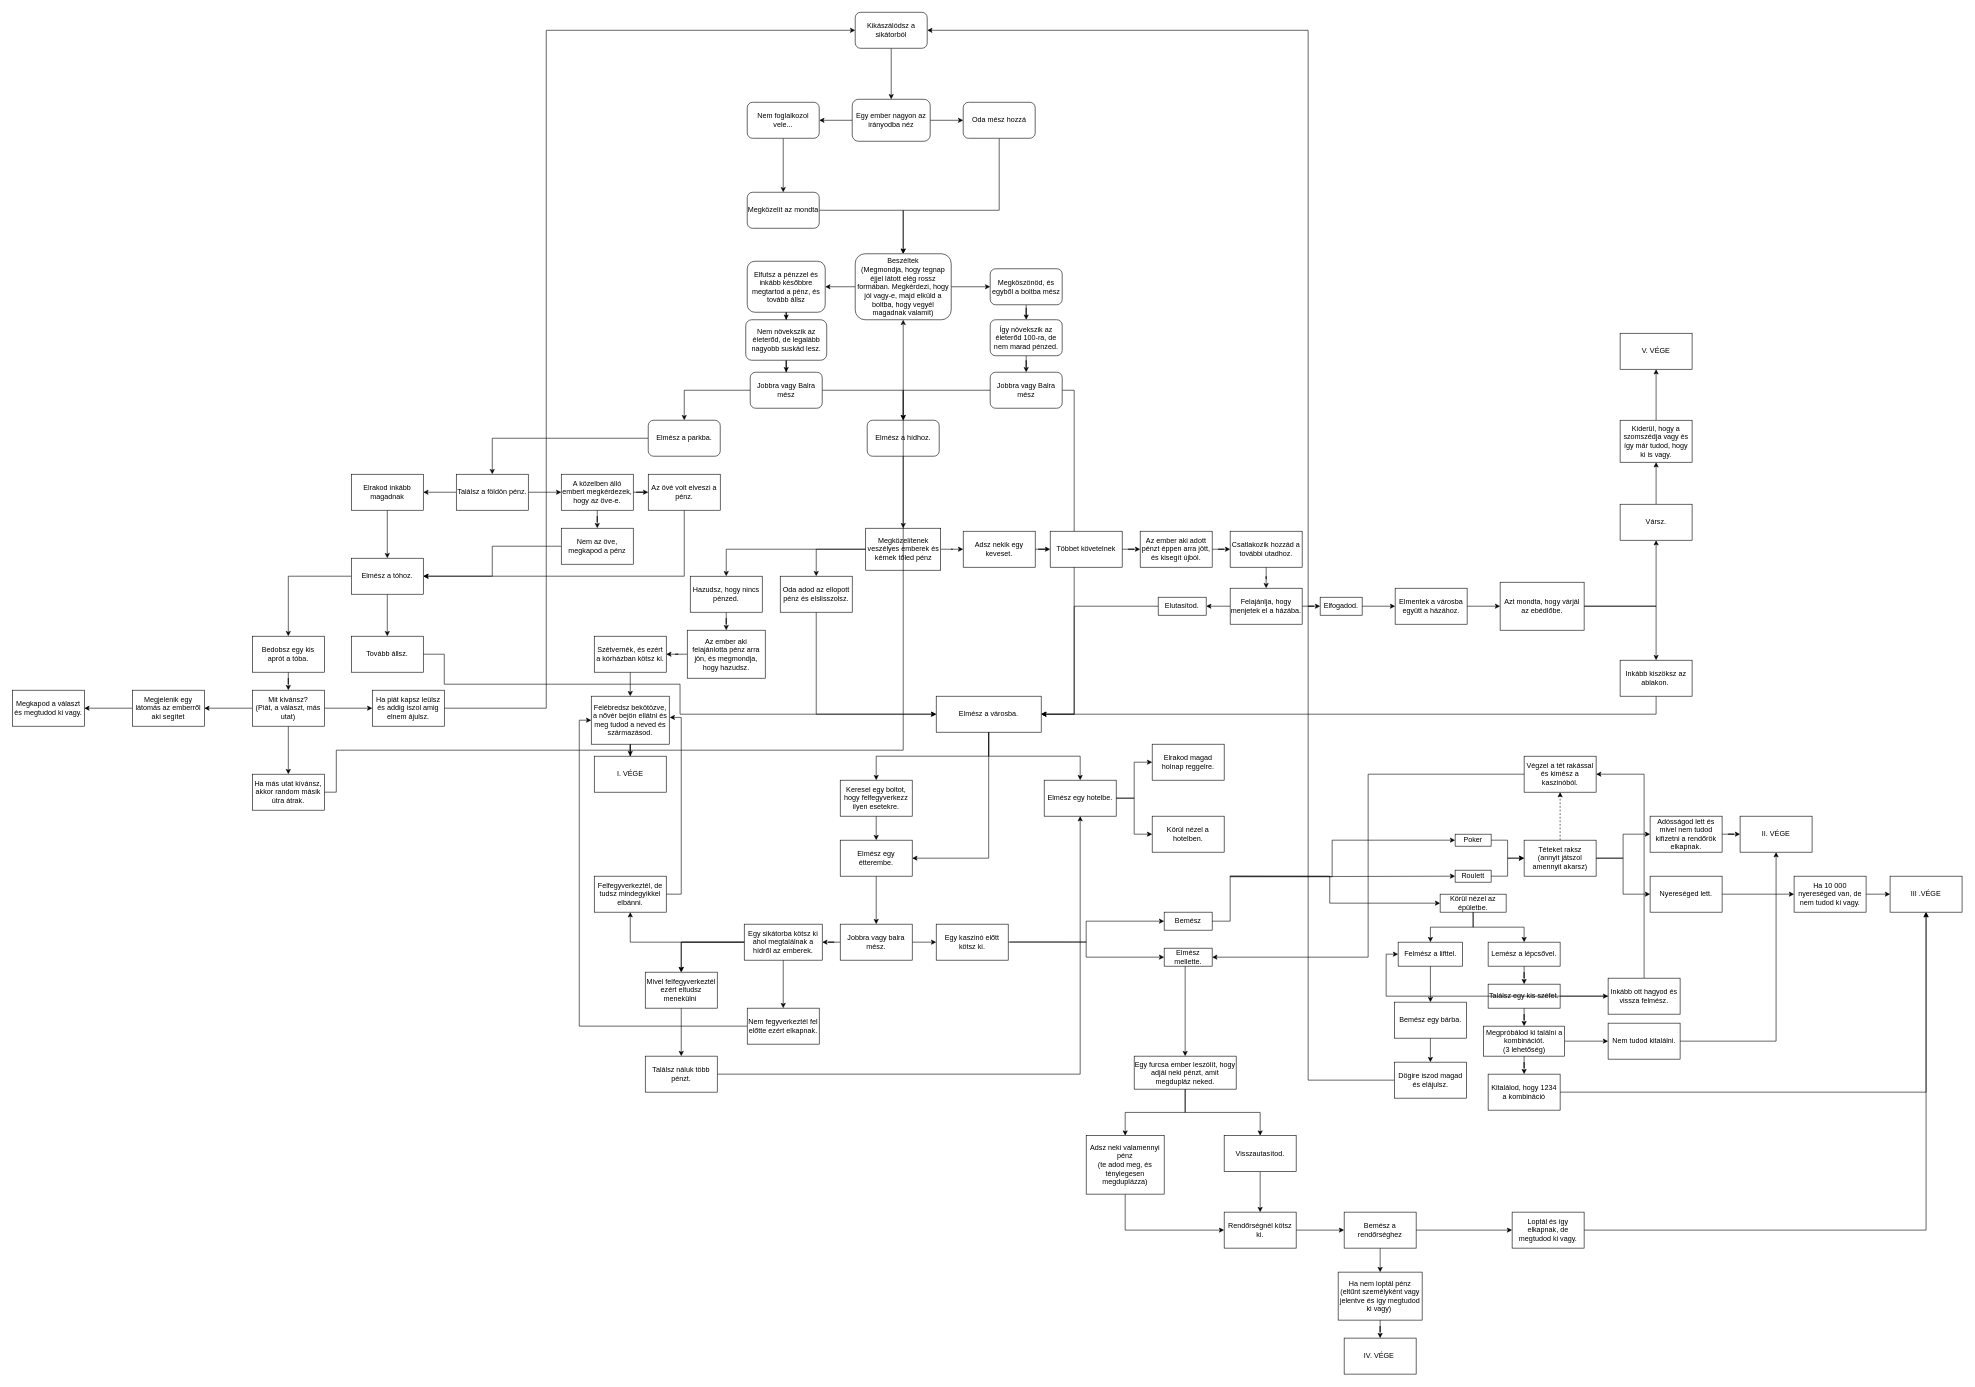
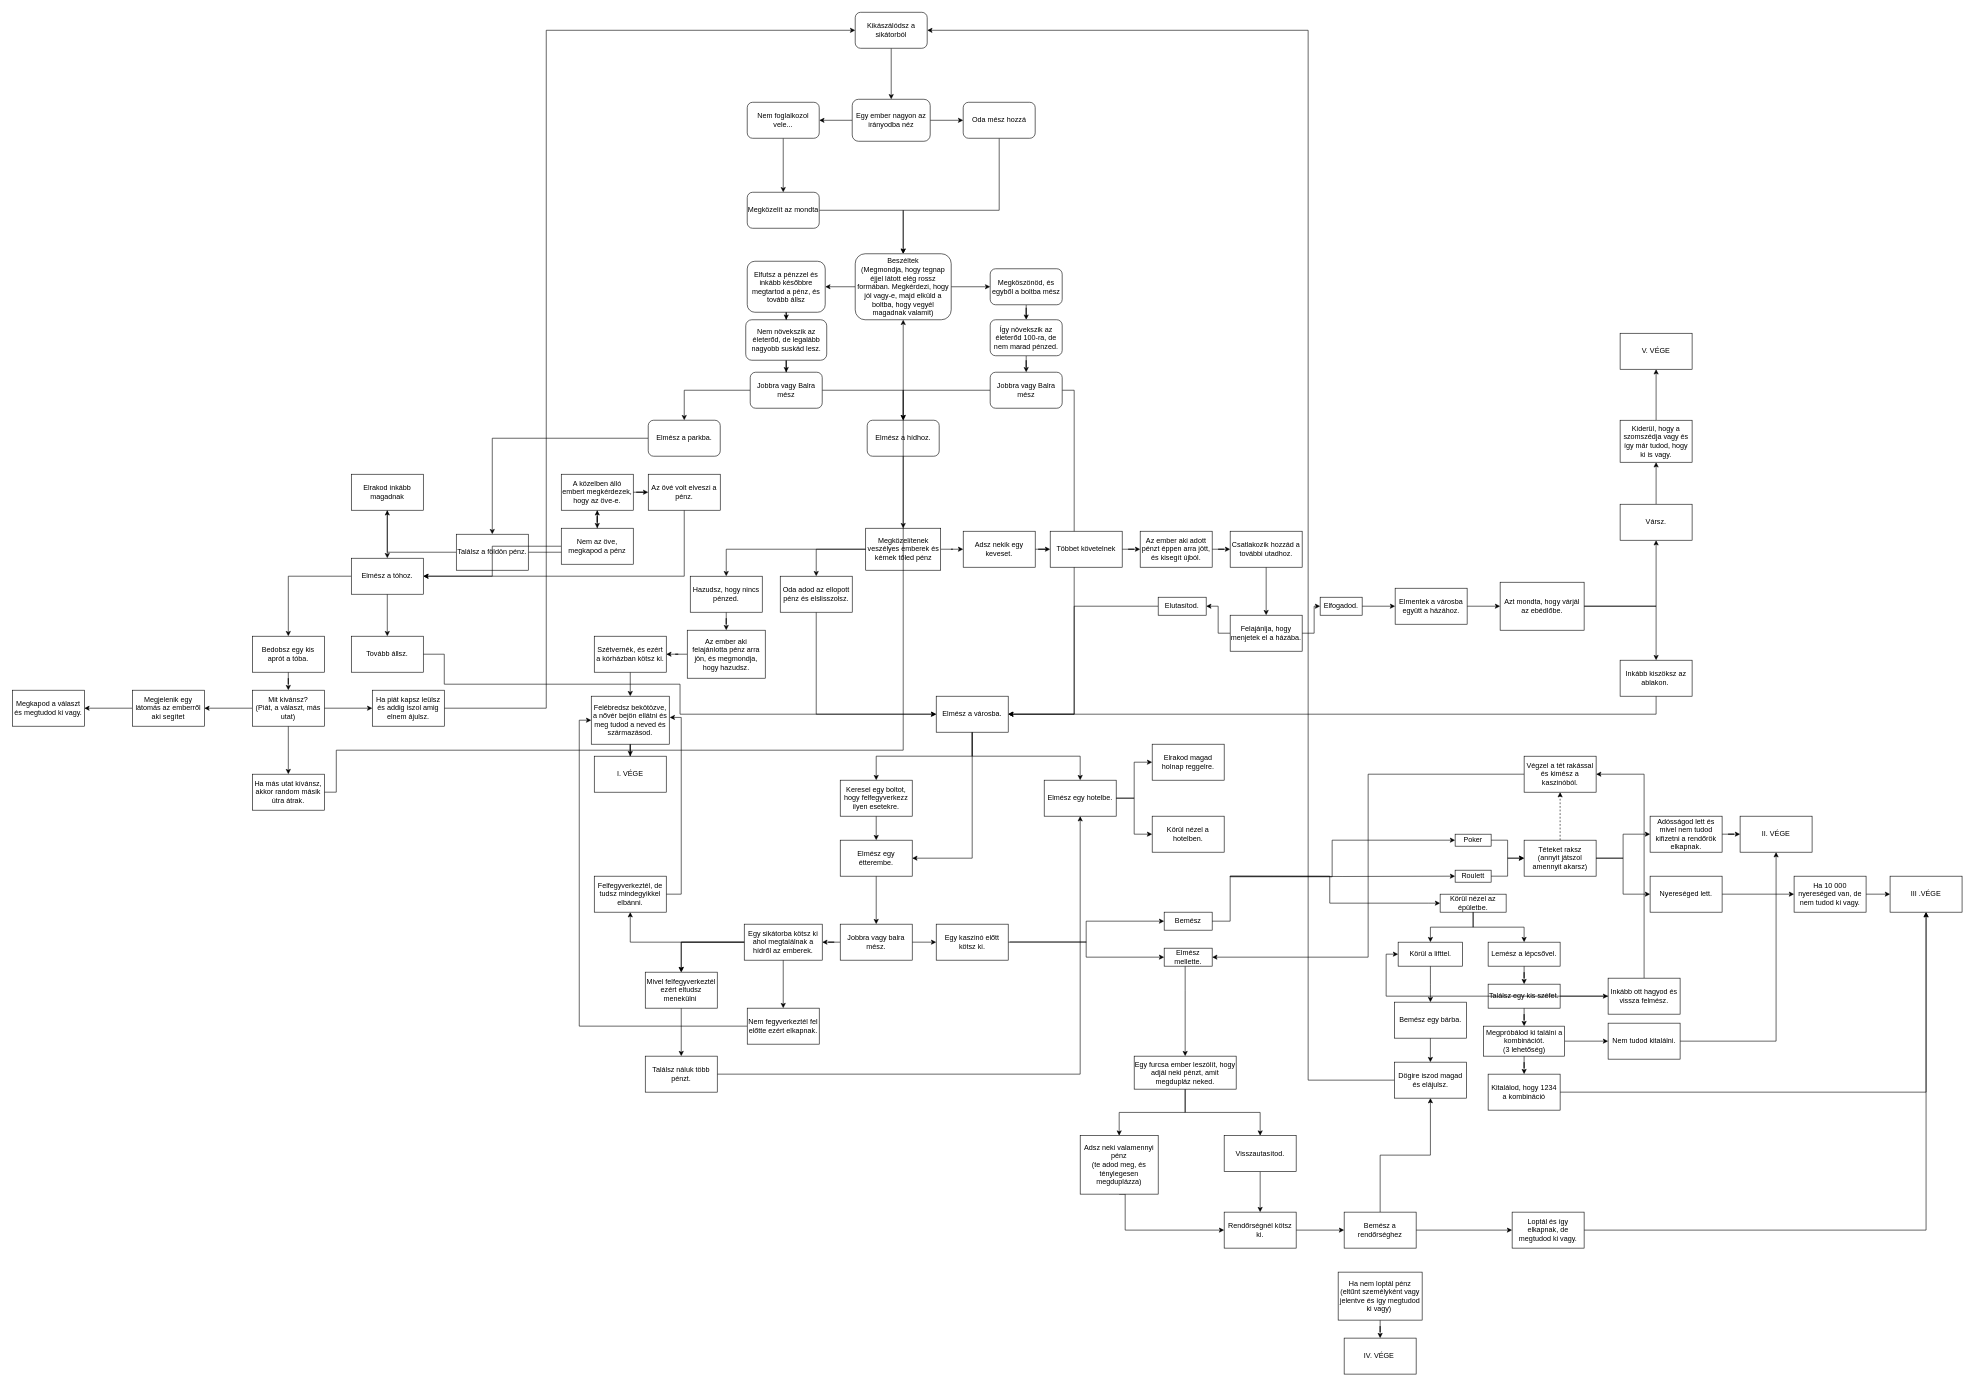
- <mxCell id="30" value="Találsz a földön pénz." style="rounded=0;whiteSpace=wrap;html=1;" parent="1" vertex="1"><mxGeometry x="760" y="790" width="120" height="60" as="geometry" /></mxCell>
+ <mxCell id="30" value="Találsz a földön pénz." style="rounded=0;whiteSpace=wrap;html=1;" parent="1" vertex="1"><mxGeometry x="760" y="890" width="120" height="60" as="geometry" /></mxCell>
- <mxCell id="71" value="Felajánlja, hogy menjetek el a házába." style="whiteSpace=wrap;html=1;" parent="1" vertex="1"><mxGeometry x="2050" y="980" width="120" height="60" as="geometry" /></mxCell>
+ <mxCell id="71" value="Felajánlja, hogy menjetek el a házába." style="whiteSpace=wrap;html=1;" parent="1" vertex="1"><mxGeometry x="2050" y="1025" width="120" height="60" as="geometry" /></mxCell>
- <mxCell id="62" value="Elmész a városba." style="whiteSpace=wrap;html=1;" parent="1" vertex="1"><mxGeometry x="1560" y="1160" width="175" height="60" as="geometry" /></mxCell>
+ <mxCell id="62" value="Elmész a városba." style="whiteSpace=wrap;html=1;" parent="1" vertex="1"><mxGeometry x="1560" y="1160" width="120" height="60" as="geometry" /></mxCell>
- <mxCell id="139" value="Felmész a lifttel." style="whiteSpace=wrap;html=1;" parent="1" vertex="1"><mxGeometry x="2330" y="1570" width="107.5" height="40" as="geometry" /></mxCell>
+ <mxCell id="139" value="Körül a lifttel." style="whiteSpace=wrap;html=1;" parent="1" vertex="1"><mxGeometry x="2330" y="1570" width="107.5" height="40" as="geometry" /></mxCell>
- <mxCell id="117" value="Adsz neki valamennyi pénz&lt;br&gt;(te adod meg, és ténylegesen megduplázza)" style="whiteSpace=wrap;html=1;" parent="1" vertex="1"><mxGeometry x="1810" y="1892.5" width="130" height="97.5" as="geometry" /></mxCell>
+ <mxCell id="117" value="Adsz neki valamennyi pénz&lt;br&gt;(te adod meg, és ténylegesen megduplázza)" style="whiteSpace=wrap;html=1;" parent="1" vertex="1"><mxGeometry x="1800" y="1892.5" width="130" height="97.5" as="geometry" /></mxCell>
- <mxCell id="167" value="" style="edgeStyle=orthogonalEdgeStyle;rounded=0;orthogonalLoop=1;jettySize=auto;html=1;" parent="1" source="169" target="171" edge="1"><mxGeometry relative="1" as="geometry" /></mxCell>
+ <mxCell id="167" value="" style="edgeStyle=orthogonalEdgeStyle;rounded=0;orthogonalLoop=1;jettySize=auto;html=1;" parent="1" source="169" target="164" edge="1"><mxGeometry relative="1" as="geometry" /></mxCell>
